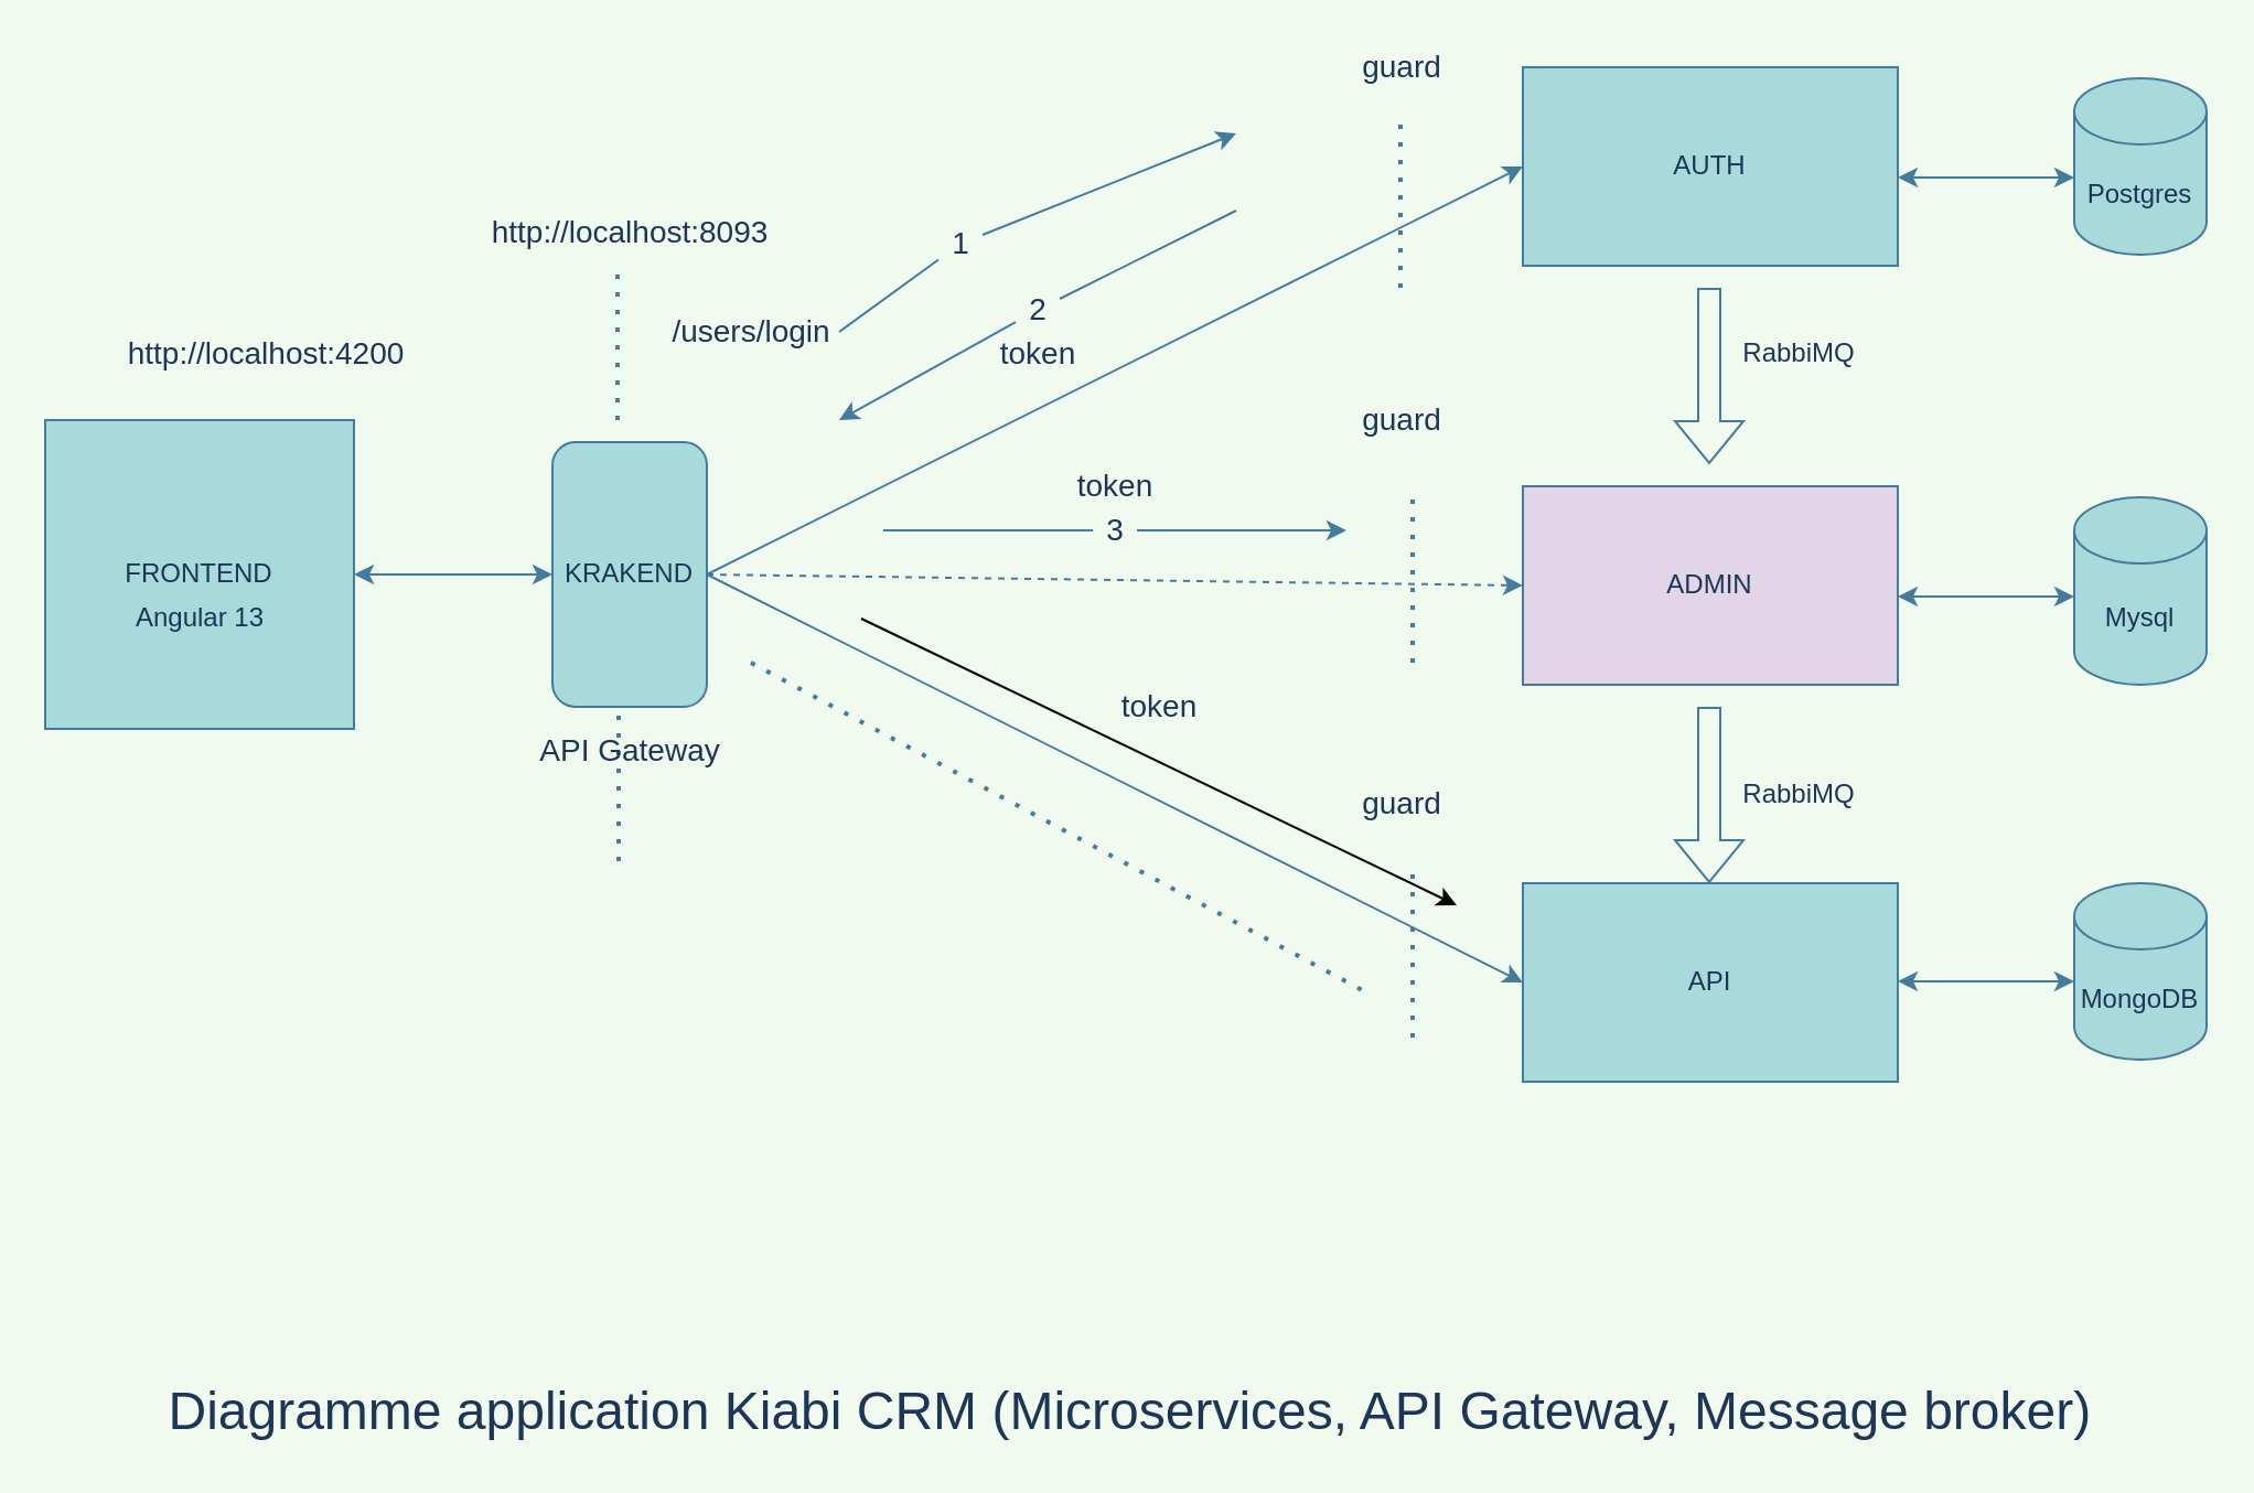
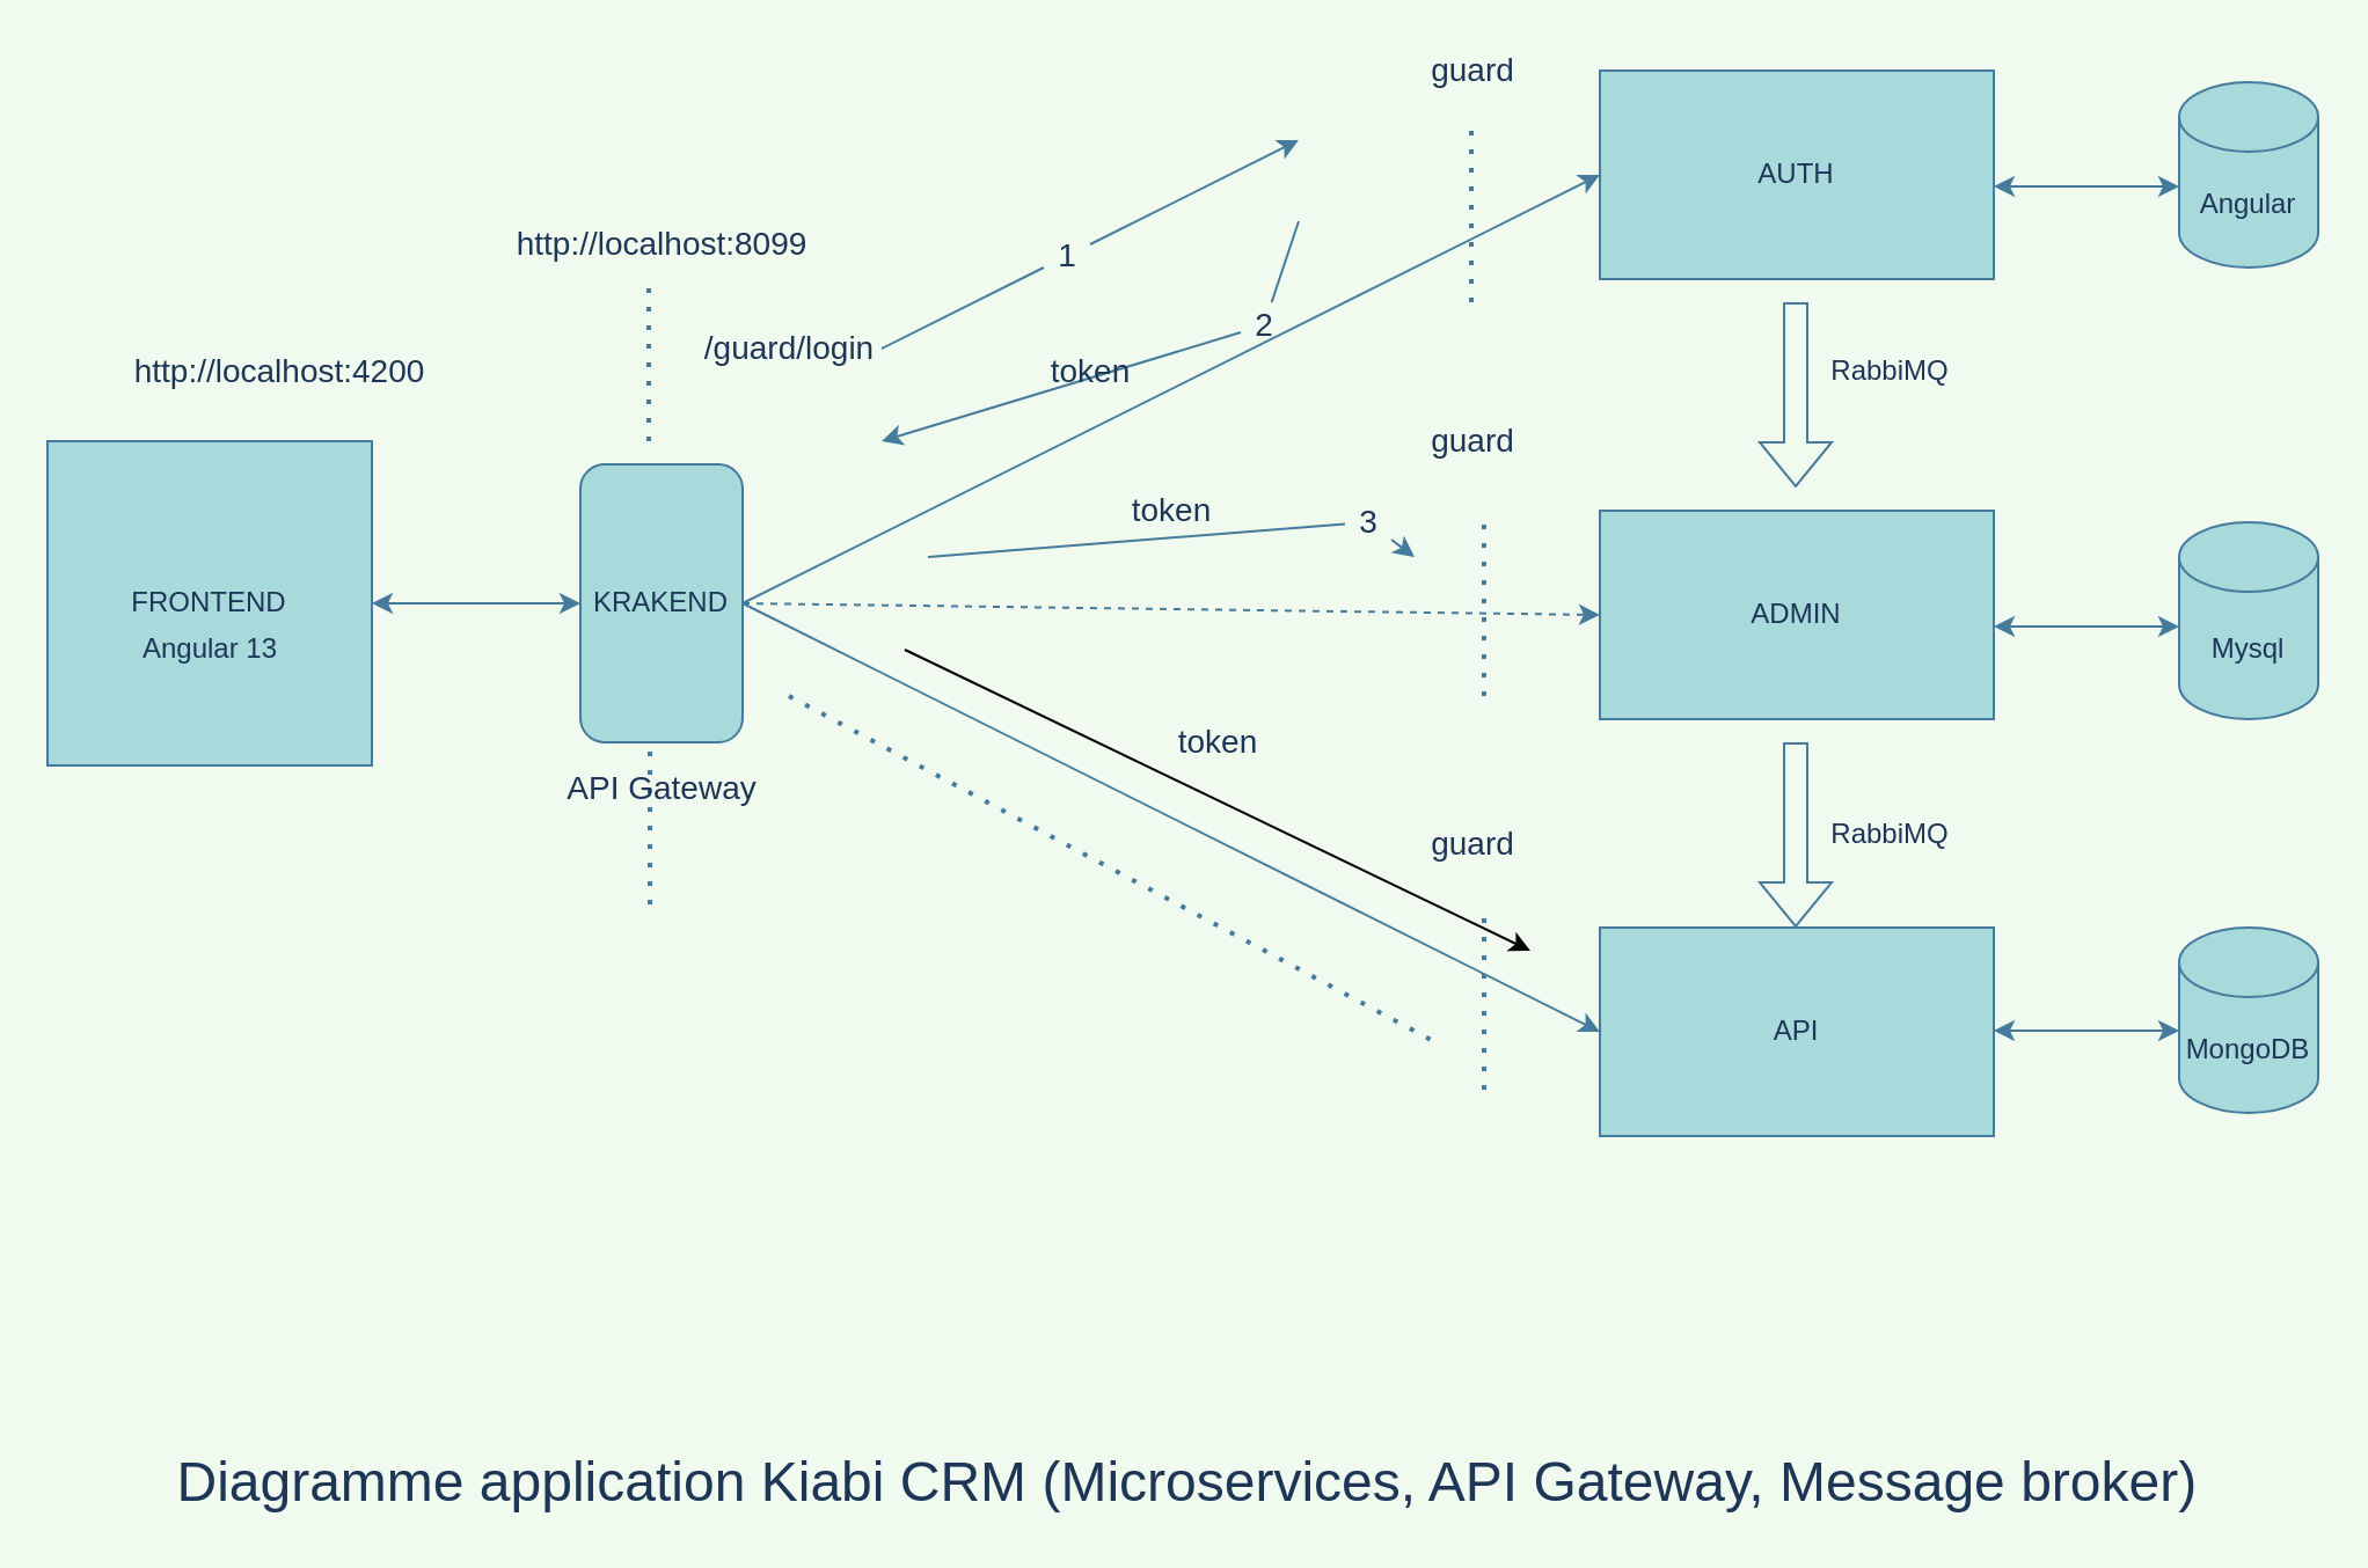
- <mxCell id="13" value="Postgres" style="shape=cylinder3;whiteSpace=wrap;html=1;boundedLbl=1;backgroundOutline=1;size=15;fillColor=#A8DADC;strokeColor=#457B9D;fontColor=#1D3557;" parent="1" vertex="1"><mxGeometry x="940" y="35" width="60" height="80" as="geometry" /></mxCell>
+ <mxCell id="13" value="Angular" style="shape=cylinder3;whiteSpace=wrap;html=1;boundedLbl=1;backgroundOutline=1;size=15;fillColor=#A8DADC;strokeColor=#457B9D;fontColor=#1D3557;" parent="1" vertex="1"><mxGeometry x="940" y="35" width="60" height="80" as="geometry" /></mxCell>
- <mxCell id="24" value="&lt;font style=&quot;font-size: 14px&quot;&gt;http://localhost:8093&lt;/font&gt;" style="text;html=1;align=center;verticalAlign=middle;resizable=0;points=[];autosize=1;strokeColor=none;fillColor=none;fontColor=#1D3557;" parent="1" vertex="1"><mxGeometry x="215" y="95" width="140" height="20" as="geometry" /></mxCell>
+ <mxCell id="24" value="&lt;font style=&quot;font-size: 14px&quot;&gt;http://localhost:8099&lt;/font&gt;" style="text;html=1;align=center;verticalAlign=middle;resizable=0;points=[];autosize=1;strokeColor=none;fillColor=none;fontColor=#1D3557;" parent="1" vertex="1"><mxGeometry x="215" y="95" width="140" height="20" as="geometry" /></mxCell>
- <mxCell id="36" value="1" style="text;html=1;align=center;verticalAlign=middle;resizable=0;points=[];autosize=1;strokeColor=none;fillColor=none;fontSize=14;fontColor=#1D3557;" parent="1" vertex="1"><mxGeometry x="425" y="100" width="20" height="20" as="geometry" /></mxCell>
+ <mxCell id="36" value="1" style="text;html=1;align=center;verticalAlign=middle;resizable=0;points=[];autosize=1;strokeColor=none;fillColor=none;fontSize=14;fontColor=#1D3557;" parent="1" vertex="1"><mxGeometry x="450" y="100" width="20" height="20" as="geometry" /></mxCell>
- <mxCell id="38" value="2" style="text;html=1;align=center;verticalAlign=middle;resizable=0;points=[];autosize=1;strokeColor=none;fillColor=none;fontSize=14;fontColor=#1D3557;" parent="1" vertex="1"><mxGeometry x="460" y="130" width="20" height="20" as="geometry" /></mxCell>
+ <mxCell id="38" value="2" style="text;html=1;align=center;verticalAlign=middle;resizable=0;points=[];autosize=1;strokeColor=none;fillColor=none;fontSize=14;fontColor=#1D3557;" parent="1" vertex="1"><mxGeometry x="535" y="130" width="20" height="20" as="geometry" /></mxCell>
- <mxCell id="26" value="/users/login" style="text;html=1;align=center;verticalAlign=middle;resizable=0;points=[];autosize=1;strokeColor=none;fillColor=none;fontSize=14;fontColor=#1D3557;" parent="1" vertex="1"><mxGeometry x="295" y="140" width="90" height="20" as="geometry" /></mxCell>
+ <mxCell id="26" value="/guard/login" style="text;html=1;align=center;verticalAlign=middle;resizable=0;points=[];autosize=1;strokeColor=none;fillColor=none;fontSize=14;fontColor=#1D3557;" parent="1" vertex="1"><mxGeometry x="295" y="140" width="90" height="20" as="geometry" /></mxCell>
- <mxCell id="34" value="3" style="text;html=1;align=center;verticalAlign=middle;resizable=0;points=[];autosize=1;strokeColor=none;fillColor=none;fontSize=14;fontColor=#1D3557;" parent="1" vertex="1"><mxGeometry x="495" y="230" width="20" height="20" as="geometry" /></mxCell>
+ <mxCell id="34" value="3" style="text;html=1;align=center;verticalAlign=middle;resizable=0;points=[];autosize=1;strokeColor=none;fillColor=none;fontSize=14;fontColor=#1D3557;" parent="1" vertex="1"><mxGeometry x="580" y="215" width="20" height="20" as="geometry" /></mxCell>
- <mxCell id="8" value="ADMIN" style="rounded=0;whiteSpace=wrap;html=1;fillColor=#e1d5e7;strokeColor=#457B9D;fontColor=#1D3557;" parent="1" vertex="1"><mxGeometry x="690" y="220" width="170" height="90" as="geometry" /></mxCell>
+ <mxCell id="8" value="ADMIN" style="rounded=0;whiteSpace=wrap;html=1;fillColor=#A8DADC;strokeColor=#457B9D;fontColor=#1D3557;" parent="1" vertex="1"><mxGeometry x="690" y="220" width="170" height="90" as="geometry" /></mxCell>
